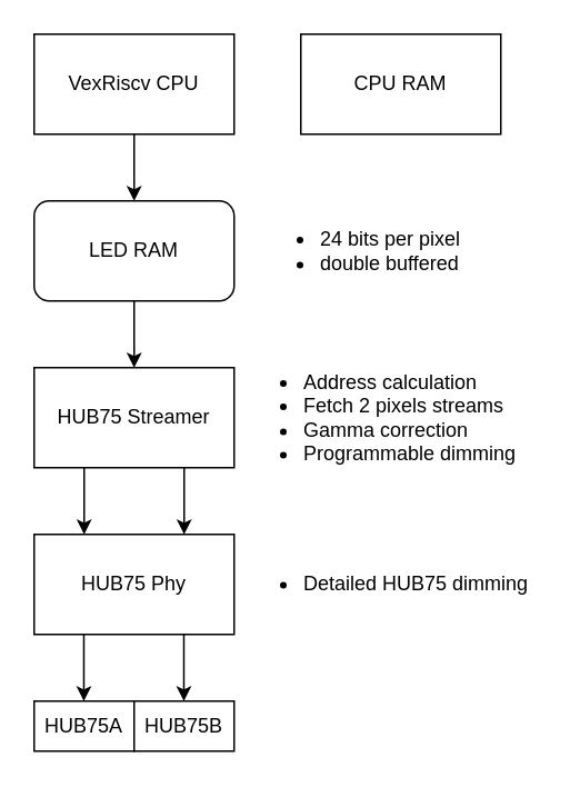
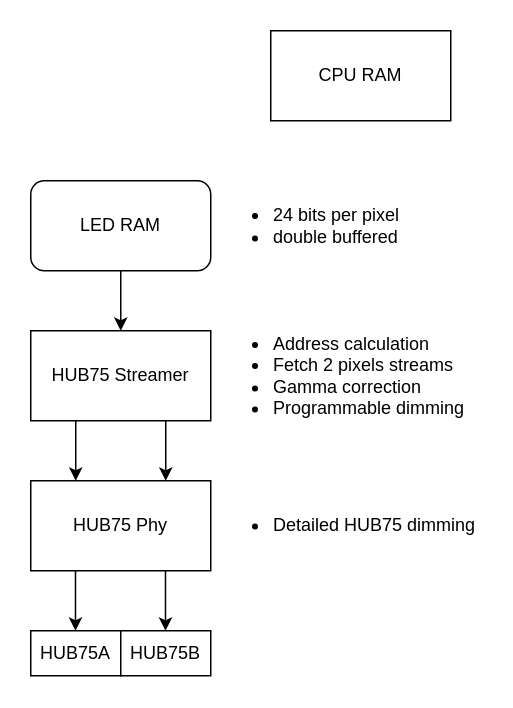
- <mxCell id="2" value="VexRiscv CPU" style="rounded=0;whiteSpace=wrap;html=1;" vertex="1" parent="1"><mxGeometry x="20" y="20" width="120" height="60" as="geometry" /></mxCell>
- <mxCell id="5" value="" style="endArrow=classic;html=1;entryX=0.5;entryY=0;entryDx=0;entryDy=0;exitX=0.5;exitY=1;exitDx=0;exitDy=0;" edge="1" parent="1" source="2" target="4"><mxGeometry width="50" height="50" relative="1" as="geometry"><mxPoint y="150" as="sourcePoint" x="-140" /><mxPoint x="-90" y="100" as="targetPoint" /></mxGeometry></mxCell>
- <mxCell id="17" value="&lt;ul&gt;&lt;li&gt;24 bits per pixel&lt;/li&gt;&lt;li&gt;double buffered&lt;/li&gt;&lt;/ul&gt;" style="text;html=1;strokeColor=none;fillColor=none;align=left;verticalAlign=middle;whiteSpace=wrap;rounded=0;" vertex="1" parent="1"><mxGeometry x="150" y="120" width="180" height="60" as="geometry" /></mxCell>
+ <mxCell id="17" value="&lt;ul&gt;&lt;li&gt;24 bits per pixel&lt;/li&gt;&lt;li&gt;double buffered&lt;/li&gt;&lt;/ul&gt;" style="text;html=1;strokeColor=none;fillColor=none;align=left;verticalAlign=middle;whiteSpace=wrap;rounded=0;" vertex="1" parent="1"><mxGeometry x="140" y="120" width="180" height="60" as="geometry" /></mxCell>
